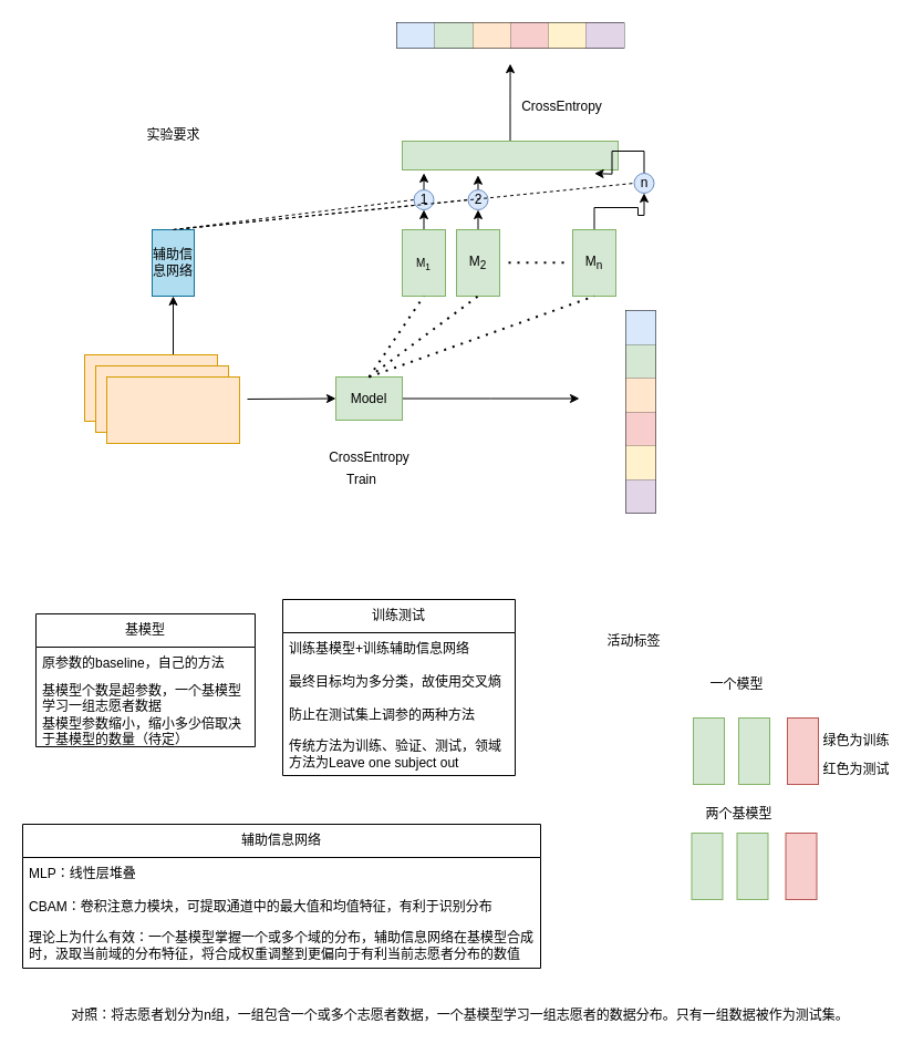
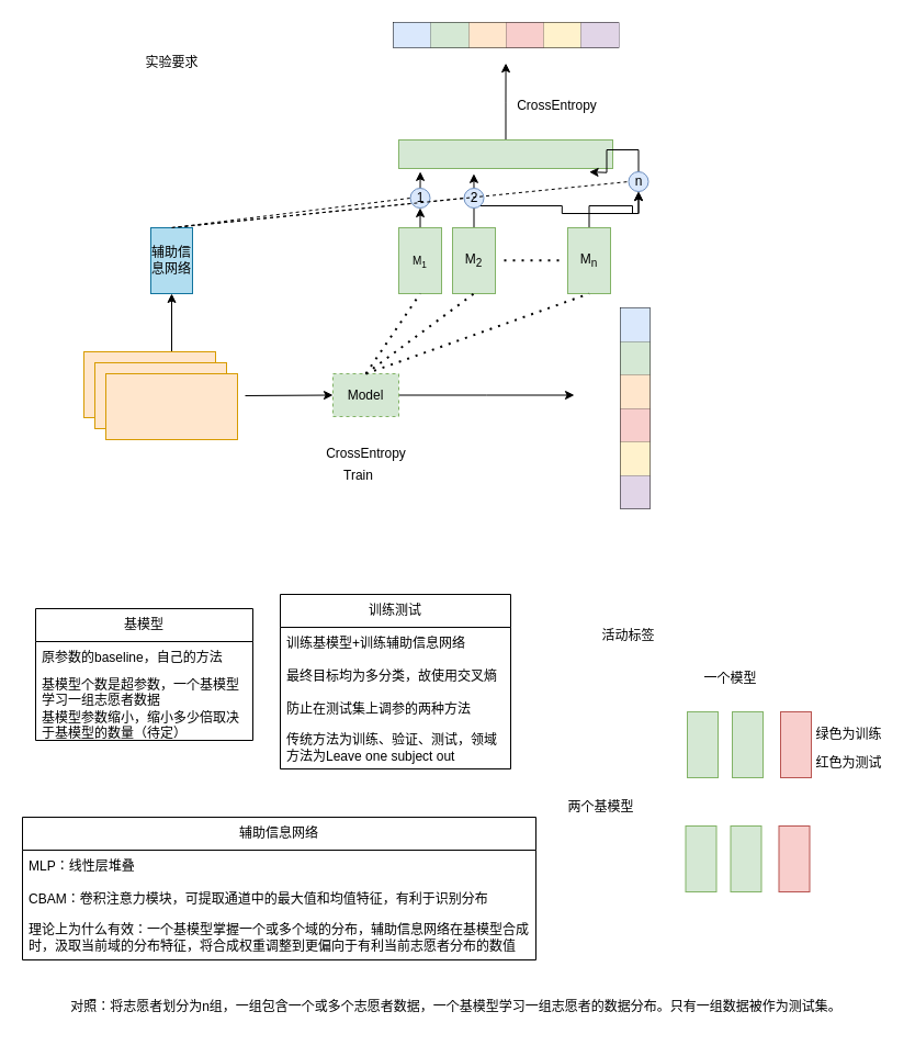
- <mxCell id="48" value="实验要求" style="text;html=1;align=center;verticalAlign=middle;resizable=0;points=[];autosize=1;strokeColor=none;fillColor=none;" parent="1" vertex="1"><mxGeometry x="123" y="109" width="66" height="26" as="geometry" /></mxCell>
+ <mxCell id="48" value="实验要求" style="text;html=1;align=center;verticalAlign=middle;resizable=0;points=[];autosize=1;strokeColor=none;fillColor=none;" parent="1" vertex="1"><mxGeometry x="123" y="44" width="66" height="26" as="geometry" /></mxCell>
- <mxCell id="5" style="edgeStyle=orthogonalEdgeStyle;rounded=0;orthogonalLoop=1;jettySize=auto;html=1;exitX=0.5;exitY=0;exitDx=0;exitDy=0;entryX=0.5;entryY=1;entryDx=0;entryDy=0;" parent="1" source="8" target="24" edge="1"><mxGeometry relative="1" as="geometry" /></mxCell>
+ <mxCell id="5" style="edgeStyle=orthogonalEdgeStyle;rounded=0;orthogonalLoop=1;jettySize=auto;html=1;exitX=0.5;exitY=0;exitDx=0;exitDy=0;" parent="1" source="8" target="26" edge="1"><mxGeometry relative="1" as="geometry" /></mxCell>
- <mxCell id="12" value="Model" style="rounded=0;whiteSpace=wrap;html=1;fillColor=#d5e8d4;strokeColor=#82b366;direction=south;" parent="1" vertex="1"><mxGeometry x="303" y="340" width="60" height="39" as="geometry" /></mxCell>
+ <mxCell id="12" value="Model" style="rounded=0;whiteSpace=wrap;html=1;fillColor=#d5e8d4;strokeColor=#82b366;direction=south;dashed=1;" parent="1" vertex="1"><mxGeometry x="303" y="340" width="60" height="39" as="geometry" /></mxCell>
- <mxCell id="78" value="两个基模型" style="text;html=1;align=center;verticalAlign=middle;resizable=0;points=[];autosize=1;strokeColor=none;fillColor=none;" parent="1" vertex="1"><mxGeometry x="628" y="722" width="78" height="26" as="geometry" /></mxCell>
+ <mxCell id="78" value="两个基模型" style="text;html=1;align=center;verticalAlign=middle;resizable=0;points=[];autosize=1;strokeColor=none;fillColor=none;" parent="1" vertex="1"><mxGeometry x="508" y="722" width="78" height="26" as="geometry" /></mxCell>
